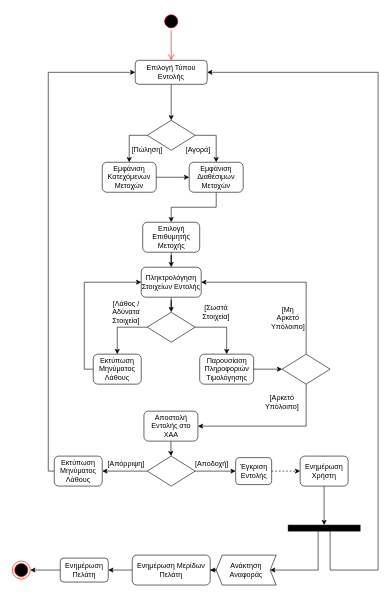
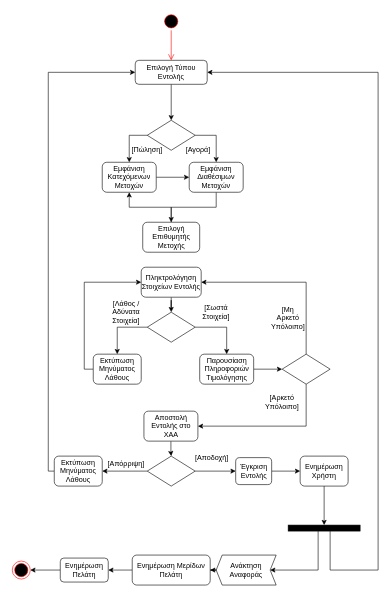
- <mxCell id="15" style="edgeStyle=orthogonalEdgeStyle;rounded=0;orthogonalLoop=1;jettySize=auto;html=1;entryX=0.5;entryY=0;entryDx=0;entryDy=0;" edge="1" parent="1" source="16" target="18"><mxGeometry relative="1" as="geometry" /></mxCell>
+ <mxCell id="15" style="edgeStyle=orthogonalEdgeStyle;rounded=0;orthogonalLoop=1;jettySize=auto;html=1;" edge="1" parent="1" source="16" target="7"><mxGeometry relative="1" as="geometry" /></mxCell>
- <mxCell id="40" value="[Αποδοχή]" style="text;html=1;strokeColor=none;fillColor=none;align=center;verticalAlign=middle;whiteSpace=wrap;rounded=0;" vertex="1" parent="1"><mxGeometry x="332.5" y="762.5" width="40" height="20" as="geometry" /></mxCell>
+ <mxCell id="40" value="[Αποδοχή]" style="text;html=1;strokeColor=none;fillColor=none;align=center;verticalAlign=middle;whiteSpace=wrap;rounded=0;" vertex="1" parent="1"><mxGeometry x="332.5" y="752.5" width="40" height="20" as="geometry" /></mxCell>
- <mxCell id="35" style="edgeStyle=orthogonalEdgeStyle;rounded=0;orthogonalLoop=1;jettySize=auto;html=1;entryX=0;entryY=0.5;entryDx=0;entryDy=0;dashed=1;" edge="1" parent="1" source="36" target="38"><mxGeometry relative="1" as="geometry" /></mxCell>
+ <mxCell id="35" style="edgeStyle=orthogonalEdgeStyle;rounded=0;orthogonalLoop=1;jettySize=auto;html=1;entryX=0;entryY=0.5;entryDx=0;entryDy=0;" edge="1" parent="1" source="36" target="38"><mxGeometry relative="1" as="geometry" /></mxCell>
